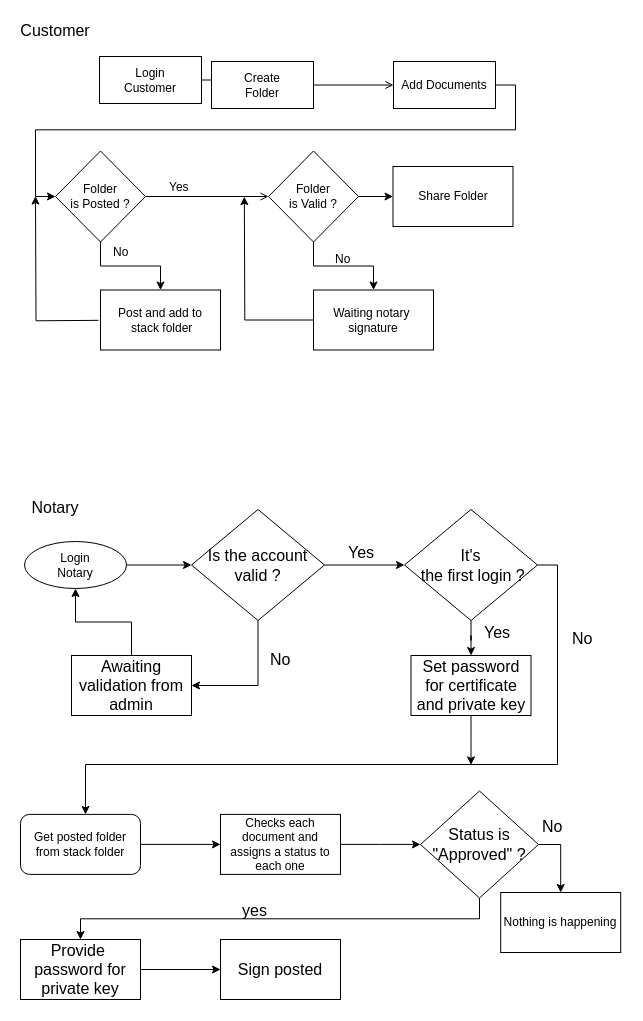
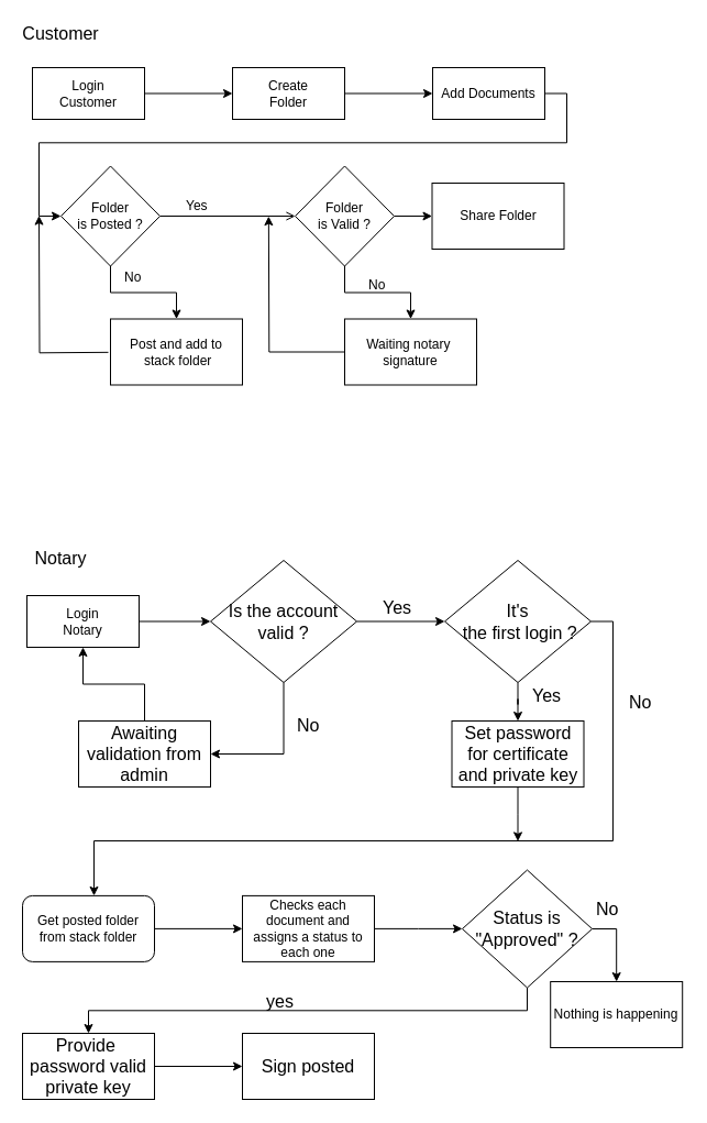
- <mxCell id="4" value="Login &lt;br&gt;Customer" style="rounded=0;whiteSpace=wrap;html=1;" parent="1" vertex="1"><mxGeometry x="99" y="56" width="102" height="47" as="geometry" /></mxCell>
+ <mxCell id="4" value="Login &lt;br&gt;Customer" style="rounded=0;whiteSpace=wrap;html=1;" parent="1" vertex="1"><mxGeometry x="29" y="61" width="102" height="47" as="geometry" /></mxCell>
- <mxCell id="5" value="" style="edgeStyle=orthogonalEdgeStyle;rounded=0;orthogonalLoop=1;jettySize=auto;html=1;endArrow=open;" parent="1" source="6" target="8" edge="1"><mxGeometry relative="1" as="geometry" /></mxCell>
+ <mxCell id="5" value="" style="edgeStyle=orthogonalEdgeStyle;rounded=0;orthogonalLoop=1;jettySize=auto;html=1;" parent="1" source="6" target="8" edge="1"><mxGeometry relative="1" as="geometry" /></mxCell>
- <mxCell id="25" value="Login &lt;br&gt;Notary" style="ellipse;whiteSpace=wrap;html=1;" parent="1" vertex="1"><mxGeometry x="24" y="541" width="102" height="47" as="geometry" /></mxCell>
+ <mxCell id="25" value="Login &lt;br&gt;Notary" style="rounded=0;whiteSpace=wrap;html=1;" parent="1" vertex="1"><mxGeometry x="24" y="541" width="102" height="47" as="geometry" /></mxCell>
- <mxCell id="48" value="Provide&amp;nbsp; password for private key" style="rounded=0;whiteSpace=wrap;html=1;strokeWidth=1;fontSize=16;" parent="1" vertex="1"><mxGeometry x="20" y="939" width="120" height="60" as="geometry" /></mxCell>
+ <mxCell id="48" value="Provide&amp;nbsp; password valid private key" style="rounded=0;whiteSpace=wrap;html=1;strokeWidth=1;fontSize=16;" parent="1" vertex="1"><mxGeometry x="20" y="939" width="120" height="60" as="geometry" /></mxCell>
